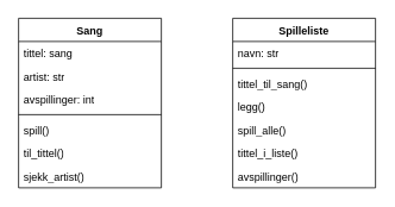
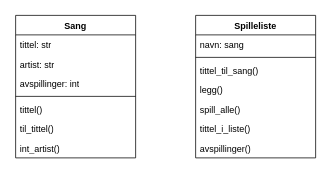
- <mxCell id="3" value="tittel: sang" style="text;strokeColor=none;fillColor=none;align=left;verticalAlign=top;spacingLeft=4;spacingRight=4;overflow=hidden;rotatable=0;points=[[0,0.5],[1,0.5]];portConstraint=eastwest;whiteSpace=wrap;html=1;" vertex="1" parent="2"><mxGeometry y="26" width="160" height="26" as="geometry" /></mxCell>
+ <mxCell id="3" value="tittel: str" style="text;strokeColor=none;fillColor=none;align=left;verticalAlign=top;spacingLeft=4;spacingRight=4;overflow=hidden;rotatable=0;points=[[0,0.5],[1,0.5]];portConstraint=eastwest;whiteSpace=wrap;html=1;" vertex="1" parent="2"><mxGeometry y="26" width="160" height="26" as="geometry" /></mxCell>
- <mxCell id="11" value="navn: str" style="text;strokeColor=none;fillColor=none;align=left;verticalAlign=top;spacingLeft=4;spacingRight=4;overflow=hidden;rotatable=0;points=[[0,0.5],[1,0.5]];portConstraint=eastwest;whiteSpace=wrap;html=1;" vertex="1" parent="10"><mxGeometry y="26" width="160" height="26" as="geometry" /></mxCell>
+ <mxCell id="11" value="navn: sang" style="text;strokeColor=none;fillColor=none;align=left;verticalAlign=top;spacingLeft=4;spacingRight=4;overflow=hidden;rotatable=0;points=[[0,0.5],[1,0.5]];portConstraint=eastwest;whiteSpace=wrap;html=1;" vertex="1" parent="10"><mxGeometry y="26" width="160" height="26" as="geometry" /></mxCell>
- <mxCell id="7" value="spill()" style="text;strokeColor=none;fillColor=none;align=left;verticalAlign=top;spacingLeft=4;spacingRight=4;overflow=hidden;rotatable=0;points=[[0,0.5],[1,0.5]];portConstraint=eastwest;whiteSpace=wrap;html=1;" vertex="1" parent="2"><mxGeometry y="112" width="160" height="26" as="geometry" /></mxCell>
+ <mxCell id="7" value="tittel()" style="text;strokeColor=none;fillColor=none;align=left;verticalAlign=top;spacingLeft=4;spacingRight=4;overflow=hidden;rotatable=0;points=[[0,0.5],[1,0.5]];portConstraint=eastwest;whiteSpace=wrap;html=1;" vertex="1" parent="2"><mxGeometry y="112" width="160" height="26" as="geometry" /></mxCell>
- <mxCell id="9" value="sjekk_artist()" style="text;strokeColor=none;fillColor=none;align=left;verticalAlign=top;spacingLeft=4;spacingRight=4;overflow=hidden;rotatable=0;points=[[0,0.5],[1,0.5]];portConstraint=eastwest;whiteSpace=wrap;html=1;" vertex="1" parent="2"><mxGeometry y="164" width="160" height="26" as="geometry" /></mxCell>
+ <mxCell id="9" value="int_artist()" style="text;strokeColor=none;fillColor=none;align=left;verticalAlign=top;spacingLeft=4;spacingRight=4;overflow=hidden;rotatable=0;points=[[0,0.5],[1,0.5]];portConstraint=eastwest;whiteSpace=wrap;html=1;" vertex="1" parent="2"><mxGeometry y="164" width="160" height="26" as="geometry" /></mxCell>
